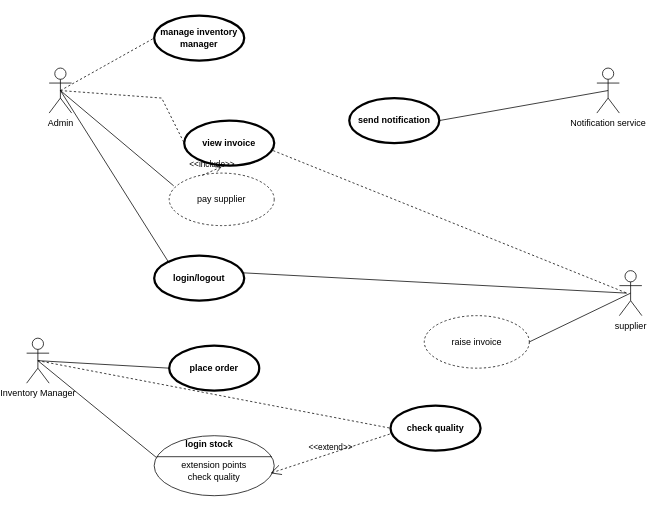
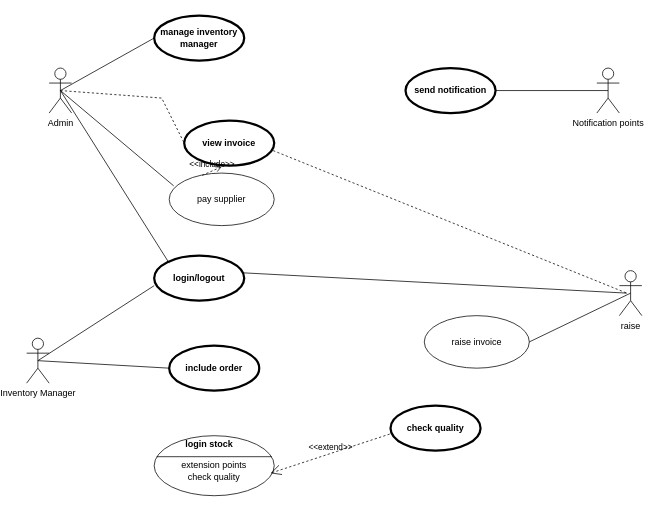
- <mxCell id="9" value="" style="endArrow=none;html=1;rounded=0;exitX=0.5;exitY=0.5;exitDx=0;exitDy=0;exitPerimeter=0;entryX=0;entryY=0.5;entryDx=0;entryDy=0;dashed=1;" edge="1" parent="1" source="2" target="6"><mxGeometry width="50" height="50" relative="1" as="geometry"><mxPoint x="150" y="180" as="sourcePoint" /><mxPoint x="200" y="130" as="targetPoint" /></mxGeometry></mxCell>
+ <mxCell id="9" value="" style="endArrow=none;html=1;rounded=0;exitX=0.5;exitY=0.5;exitDx=0;exitDy=0;exitPerimeter=0;entryX=0;entryY=0.5;entryDx=0;entryDy=0;" edge="1" parent="1" source="2" target="6"><mxGeometry width="50" height="50" relative="1" as="geometry"><mxPoint x="150" y="180" as="sourcePoint" /><mxPoint x="200" y="130" as="targetPoint" /></mxGeometry></mxCell>
- <mxCell id="8" value="send notification" style="shape=ellipse;html=1;strokeWidth=3;fontStyle=1;whiteSpace=wrap;align=center;perimeter=ellipsePerimeter;" parent="1" vertex="1"><mxGeometry x="450" y="130" width="120" height="60" as="geometry" /></mxCell>
+ <mxCell id="8" value="send notification" style="shape=ellipse;html=1;strokeWidth=3;fontStyle=1;whiteSpace=wrap;align=center;perimeter=ellipsePerimeter;" parent="1" vertex="1"><mxGeometry x="525" y="90" width="120" height="60" as="geometry" /></mxCell>
- <mxCell id="4" value="Notification service" style="shape=umlActor;html=1;verticalLabelPosition=bottom;verticalAlign=top;align=center;" parent="1" vertex="1"><mxGeometry x="780" y="90" width="30" height="60" as="geometry" /></mxCell>
+ <mxCell id="4" value="Notification points" style="shape=umlActor;html=1;verticalLabelPosition=bottom;verticalAlign=top;align=center;" parent="1" vertex="1"><mxGeometry x="780" y="90" width="30" height="60" as="geometry" /></mxCell>
- <mxCell id="15" value="pay supplier" style="ellipse;whiteSpace=wrap;html=1;dashed=1;" vertex="1" parent="1"><mxGeometry x="210" y="230" width="140" height="70" as="geometry" /></mxCell>
+ <mxCell id="15" value="pay supplier" style="ellipse;whiteSpace=wrap;html=1;" vertex="1" parent="1"><mxGeometry x="210" y="230" width="140" height="70" as="geometry" /></mxCell>
+ <mxCell id="11" value="" style="endArrow=none;html=1;rounded=0;entryX=0;entryY=0.667;entryDx=0;entryDy=0;entryPerimeter=0;exitX=0.5;exitY=0.5;exitDx=0;exitDy=0;exitPerimeter=0;" edge="1" parent="1" source="3" target="5"><mxGeometry width="50" height="50" relative="1" as="geometry"><mxPoint x="140" y="480" as="sourcePoint" /><mxPoint x="190" y="430" as="targetPoint" /></mxGeometry></mxCell>
- <mxCell id="13" value="supplier" style="shape=umlActor;verticalLabelPosition=bottom;verticalAlign=top;html=1;outlineConnect=0;" vertex="1" parent="1"><mxGeometry x="810" y="360" width="30" height="60" as="geometry" /></mxCell>
+ <mxCell id="13" value="raise" style="shape=umlActor;verticalLabelPosition=bottom;verticalAlign=top;html=1;outlineConnect=0;" vertex="1" parent="1"><mxGeometry x="810" y="360" width="30" height="60" as="geometry" /></mxCell>
- <mxCell id="16" value="raise invoice" style="ellipse;whiteSpace=wrap;html=1;dashed=1;" vertex="1" parent="1"><mxGeometry x="550" y="420" width="140" height="70" as="geometry" /></mxCell>
+ <mxCell id="16" value="raise invoice" style="ellipse;whiteSpace=wrap;html=1;" vertex="1" parent="1"><mxGeometry x="550" y="420" width="140" height="70" as="geometry" /></mxCell>
- <mxCell id="7" value="place order" style="shape=ellipse;html=1;strokeWidth=3;fontStyle=1;whiteSpace=wrap;align=center;perimeter=ellipsePerimeter;" parent="1" vertex="1"><mxGeometry x="210" y="460" width="120" height="60" as="geometry" /></mxCell>
+ <mxCell id="7" value="include order" style="shape=ellipse;html=1;strokeWidth=3;fontStyle=1;whiteSpace=wrap;align=center;perimeter=ellipsePerimeter;" parent="1" vertex="1"><mxGeometry x="210" y="460" width="120" height="60" as="geometry" /></mxCell>
- <mxCell id="26" value="" style="endArrow=none;dashed=1;html=1;rounded=0;entryX=0;entryY=0.5;entryDx=0;entryDy=0;exitX=0.5;exitY=0.5;exitDx=0;exitDy=0;exitPerimeter=0;" edge="1" parent="1" source="3" target="27"><mxGeometry width="50" height="50" relative="1" as="geometry"><mxPoint x="40" y="480" as="sourcePoint" /><mxPoint x="430" y="610" as="targetPoint" /></mxGeometry></mxCell>
- <mxCell id="19" value="" style="endArrow=none;html=1;rounded=0;exitX=0.5;exitY=0.5;exitDx=0;exitDy=0;exitPerimeter=0;entryX=0.022;entryY=0.369;entryDx=0;entryDy=0;entryPerimeter=0;" edge="1" parent="1" source="3" target="24"><mxGeometry width="50" height="50" relative="1" as="geometry"><mxPoint x="150" y="630" as="sourcePoint" /><mxPoint x="190" y="570" as="targetPoint" /></mxGeometry></mxCell>
